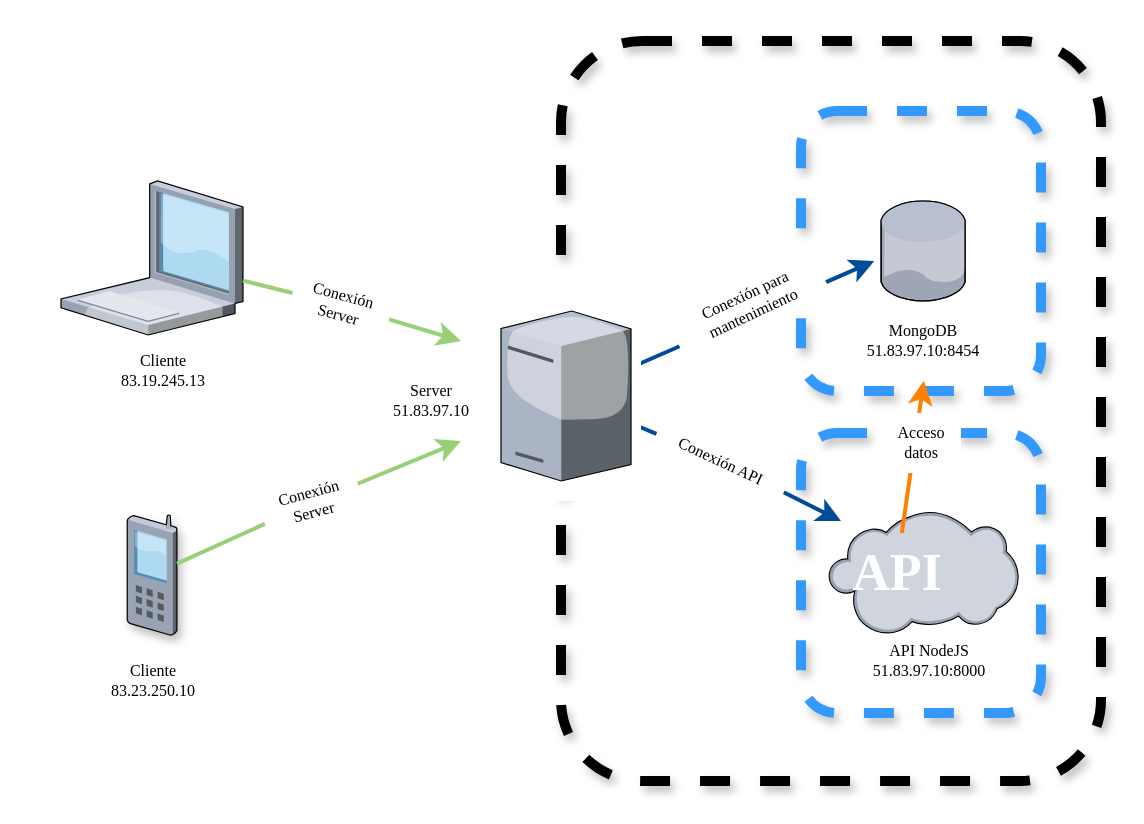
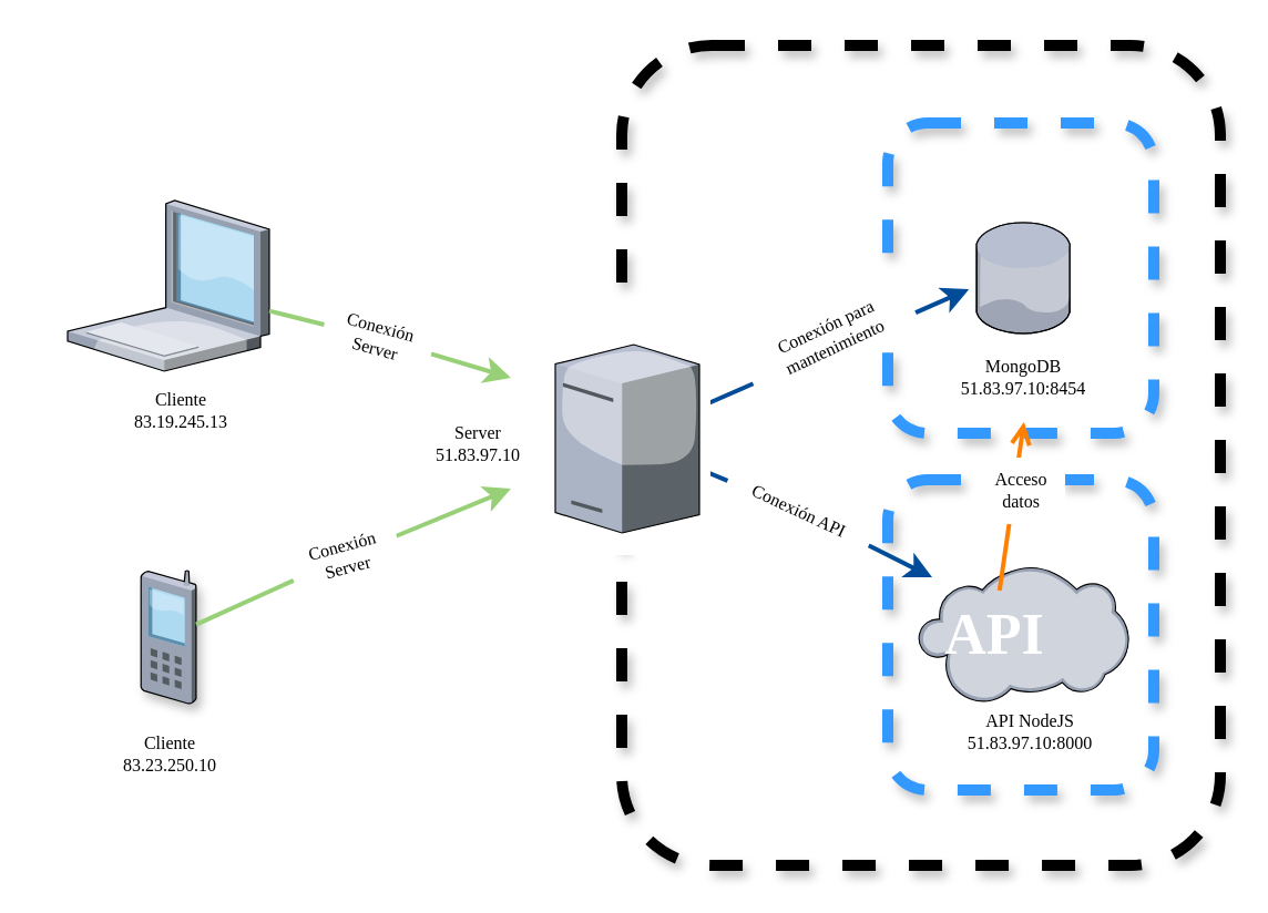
- <mxCell id="19" style="edgeStyle=none;rounded=1;sketch=0;orthogonalLoop=1;jettySize=auto;html=1;entryX=0.502;entryY=1.161;entryDx=0;entryDy=0;entryPerimeter=0;shadow=0;fontFamily=Lucida Console;fontSize=8;fontColor=#000000;strokeWidth=2;strokeColor=#FF8000;" edge="1" parent="1" source="11" target="16"><mxGeometry relative="1" as="geometry" /></mxCell>
+ <mxCell id="19" style="edgeStyle=none;rounded=1;sketch=0;orthogonalLoop=1;jettySize=auto;html=1;entryX=0.502;entryY=1.161;entryDx=0;entryDy=0;entryPerimeter=0;shadow=0;fontFamily=Lucida Console;fontSize=8;fontColor=#000000;strokeWidth=2;strokeColor=#FF8000;endArrow=open;" edge="1" parent="1" source="11" target="16"><mxGeometry relative="1" as="geometry" /></mxCell>
